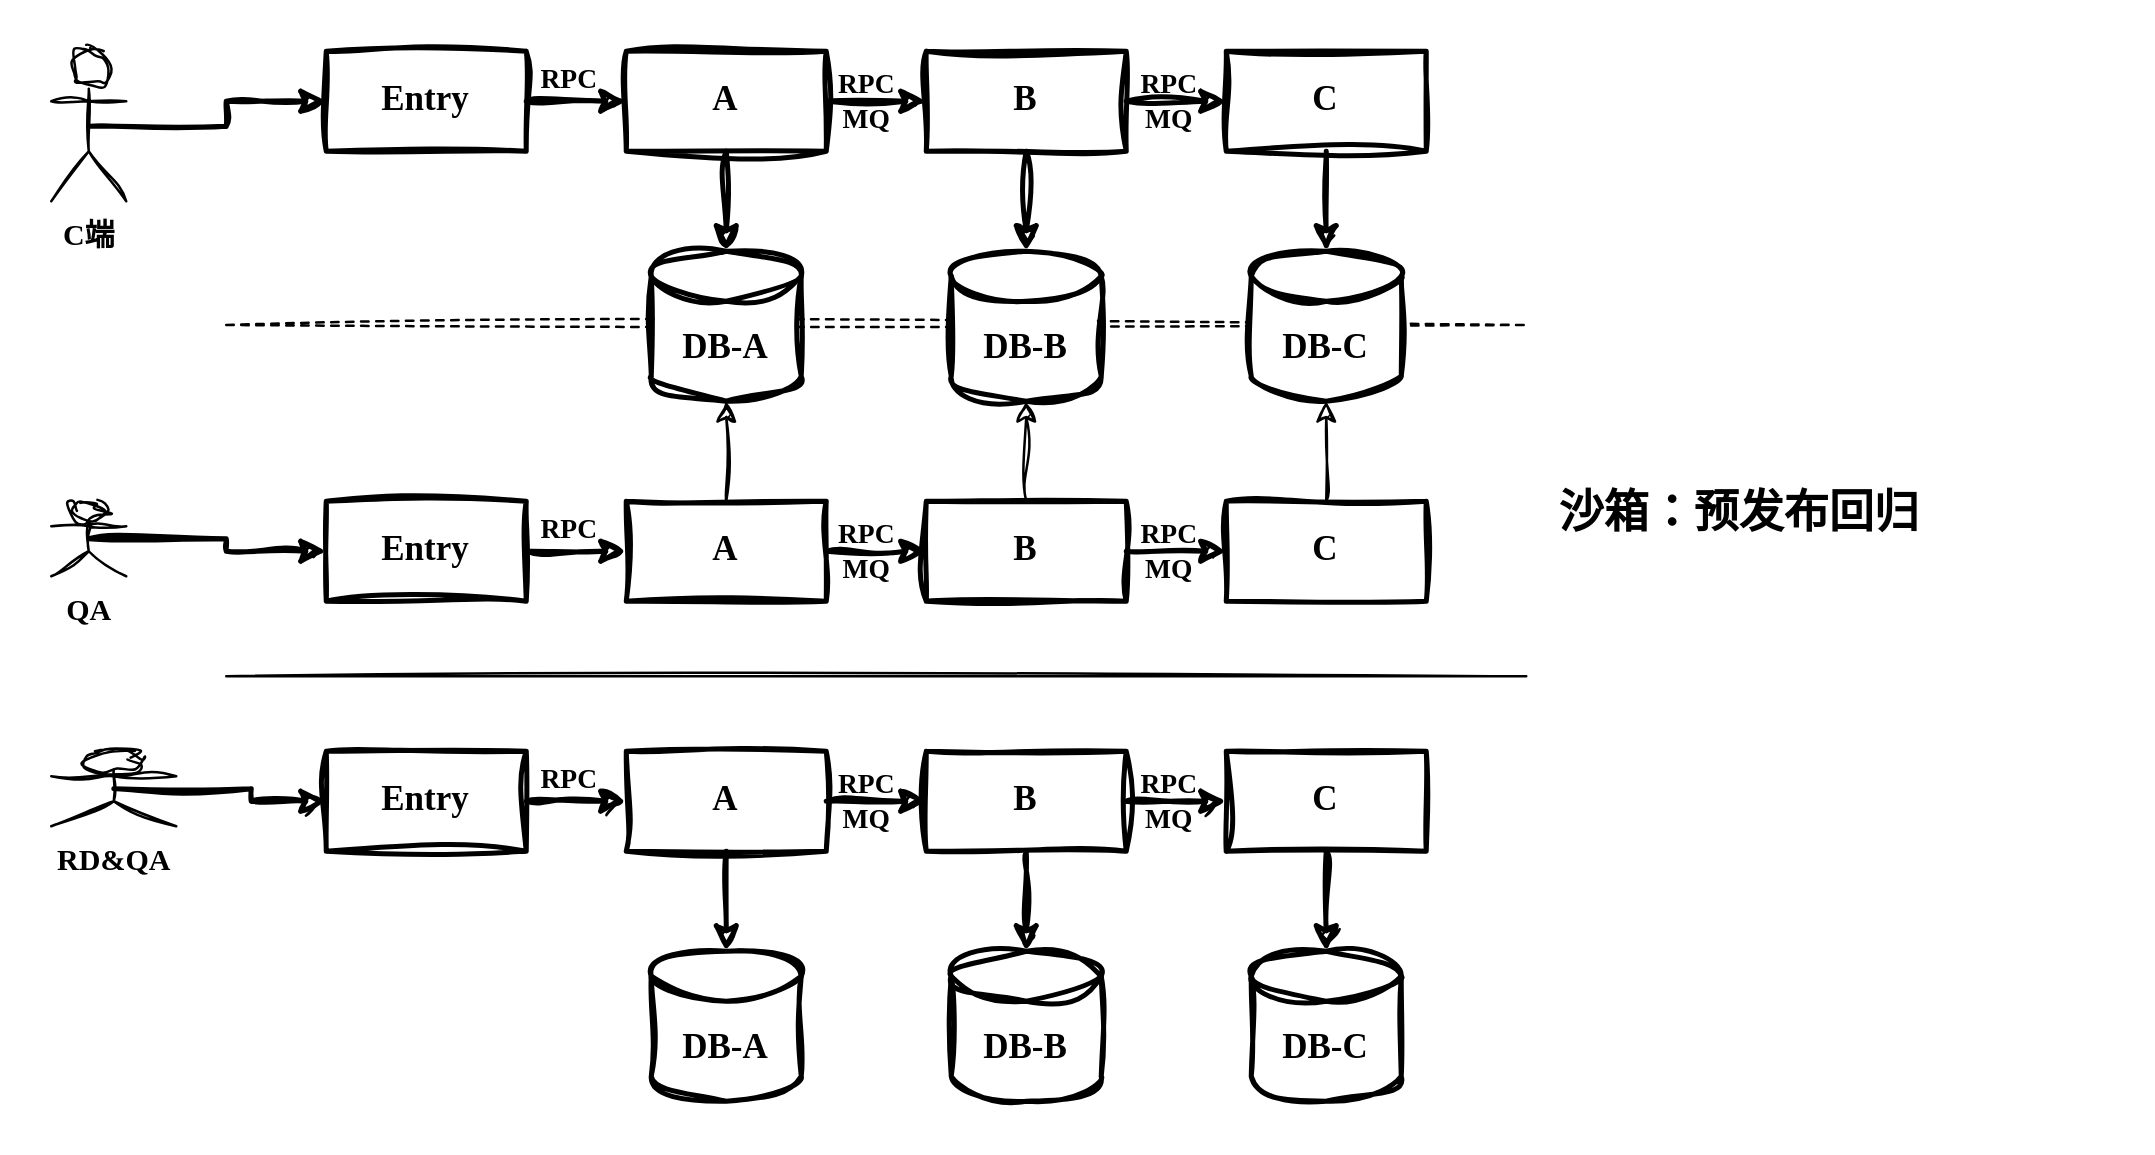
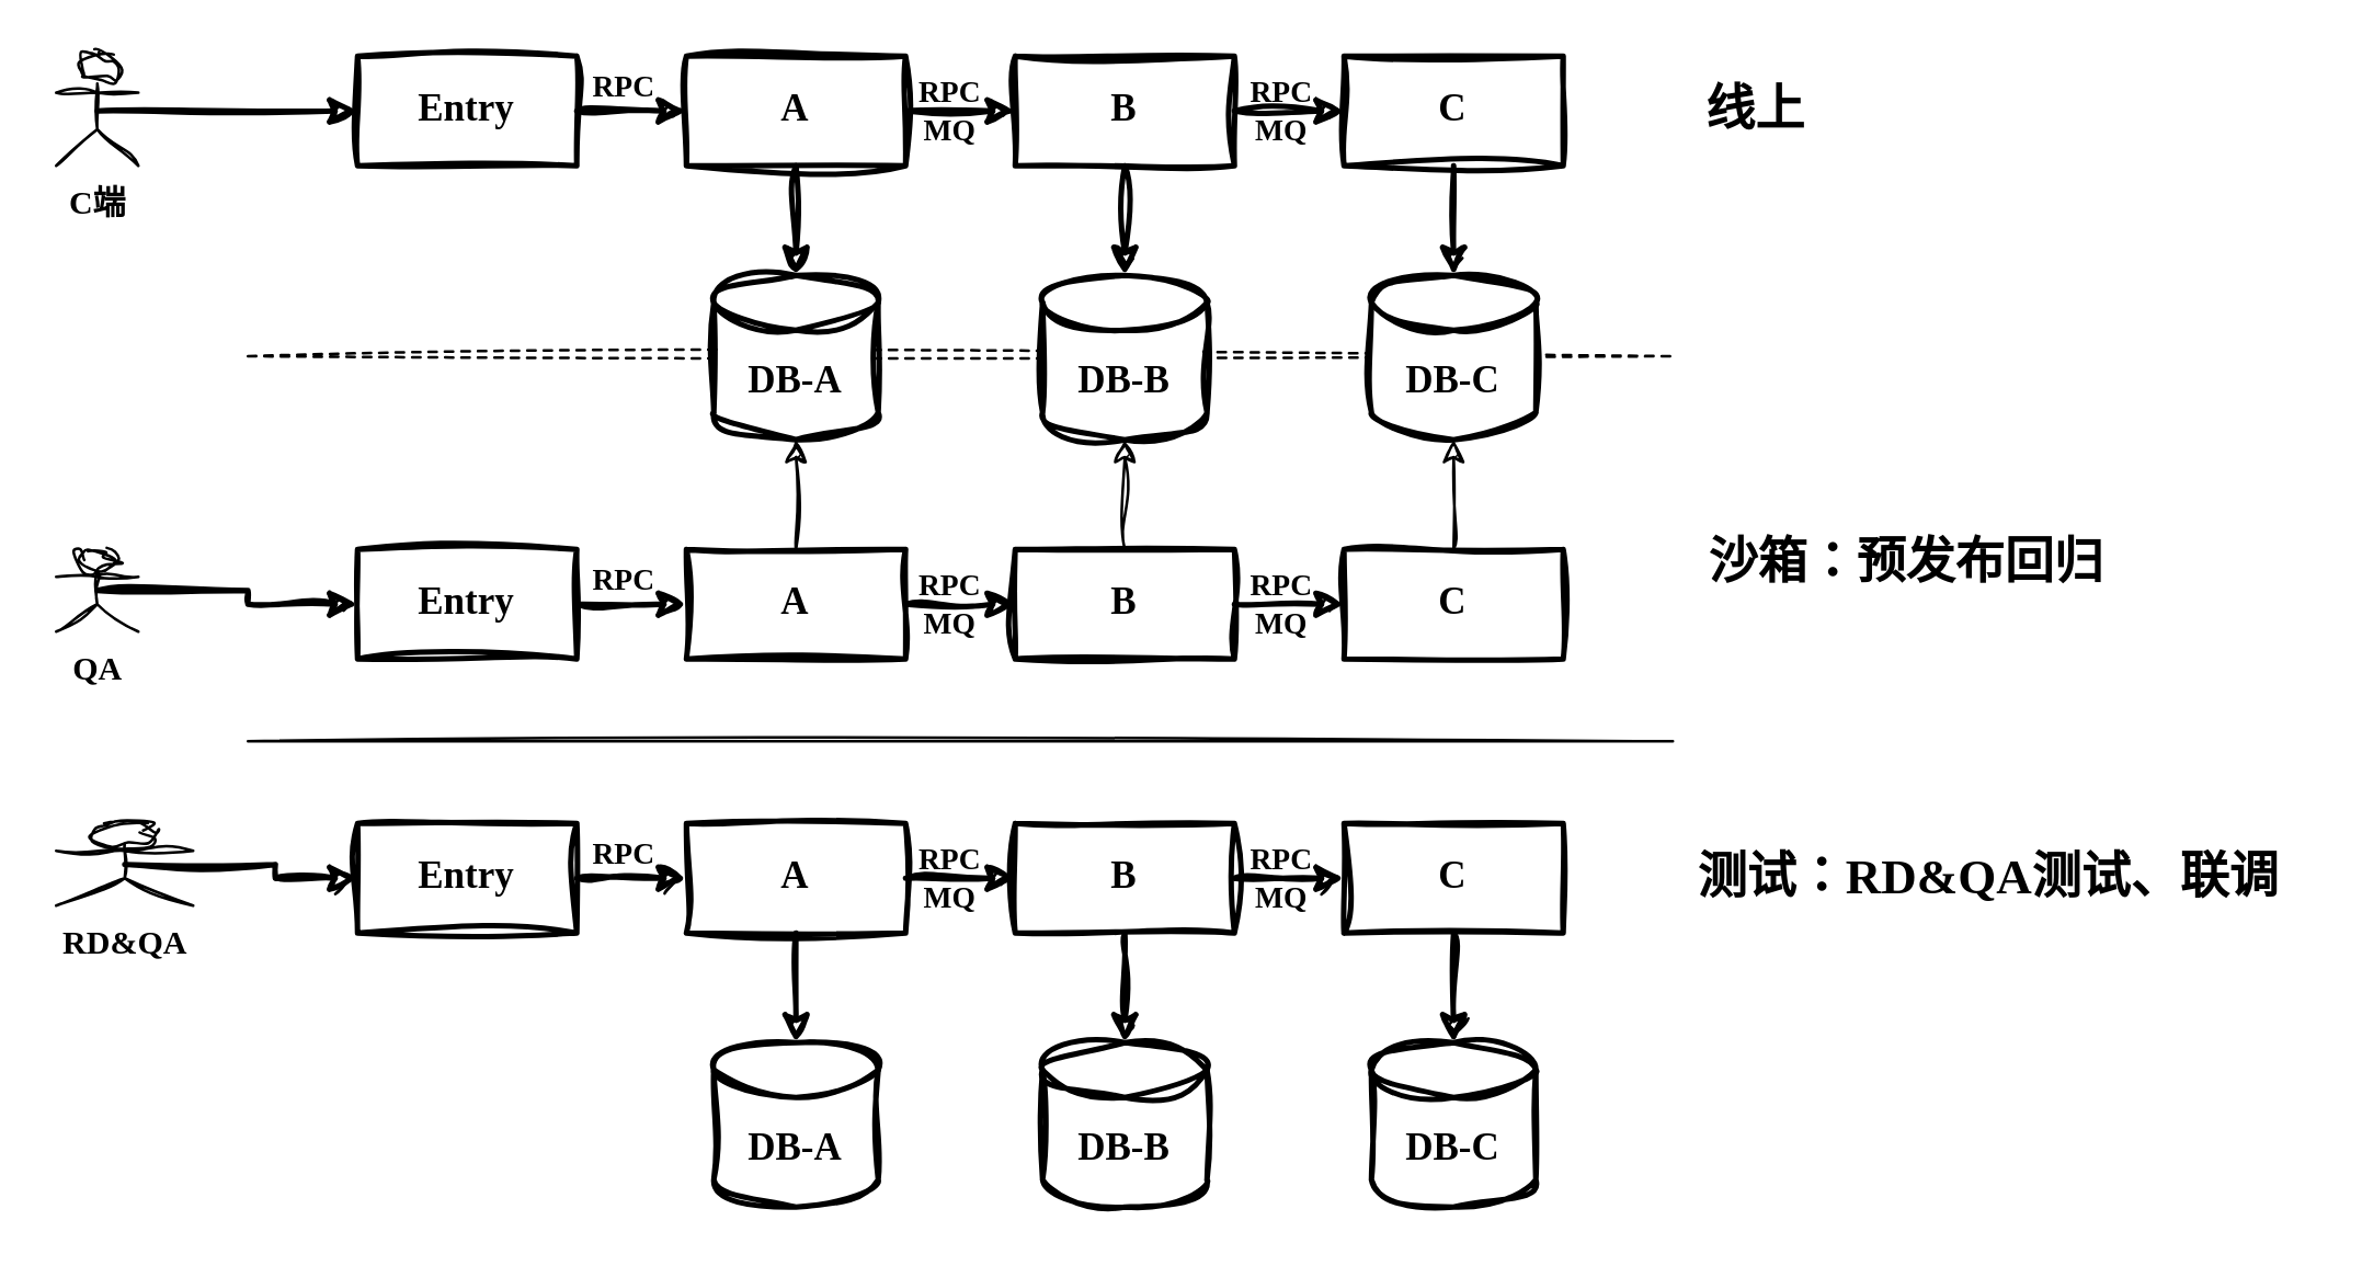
+ <mxCell id="49" value="&lt;b&gt;&lt;font style=&quot;font-size: 18px;&quot;&gt;线上&lt;/font&gt;&lt;/b&gt;" style="text;html=1;align=center;verticalAlign=middle;resizable=0;points=[];autosize=1;strokeColor=none;fillColor=none;fontFamily=Architects Daughter;fontSource=https%3A%2F%2Ffonts.googleapis.com%2Fcss%3Ffamily%3DArchitects%2BDaughter;" vertex="1" parent="1"><mxGeometry x="610" y="20" width="60" height="40" as="geometry" /></mxCell>
- <mxCell id="53" value="&lt;b&gt;C端&lt;/b&gt;" style="shape=umlActor;verticalLabelPosition=bottom;verticalAlign=top;html=1;outlineConnect=0;sketch=1;hachureGap=4;jiggle=2;curveFitting=1;fontFamily=Architects Daughter;fontSource=https%3A%2F%2Ffonts.googleapis.com%2Fcss%3Ffamily%3DArchitects%2BDaughter;" vertex="1" parent="1"><mxGeometry x="20" y="20" width="30" height="60" as="geometry" /></mxCell>
+ <mxCell id="53" value="&lt;b&gt;C端&lt;/b&gt;" style="shape=umlActor;verticalLabelPosition=bottom;verticalAlign=top;html=1;outlineConnect=0;sketch=1;hachureGap=4;jiggle=2;curveFitting=1;fontFamily=Architects Daughter;fontSource=https%3A%2F%2Ffonts.googleapis.com%2Fcss%3Ffamily%3DArchitects%2BDaughter;" vertex="1" parent="1"><mxGeometry x="20" y="20" width="30" height="40" as="geometry" /></mxCell>
+ <mxCell id="51" value="&lt;b&gt;&lt;font style=&quot;font-size: 18px;&quot;&gt;测试：RD&amp;amp;QA测试、联调&lt;/font&gt;&lt;/b&gt;" style="text;html=1;align=center;verticalAlign=middle;resizable=0;points=[];autosize=1;strokeColor=none;fillColor=none;fontFamily=Architects Daughter;fontSource=https%3A%2F%2Ffonts.googleapis.com%2Fcss%3Ffamily%3DArchitects%2BDaughter;" vertex="1" parent="1"><mxGeometry x="610" y="300" width="230" height="40" as="geometry" /></mxCell>
